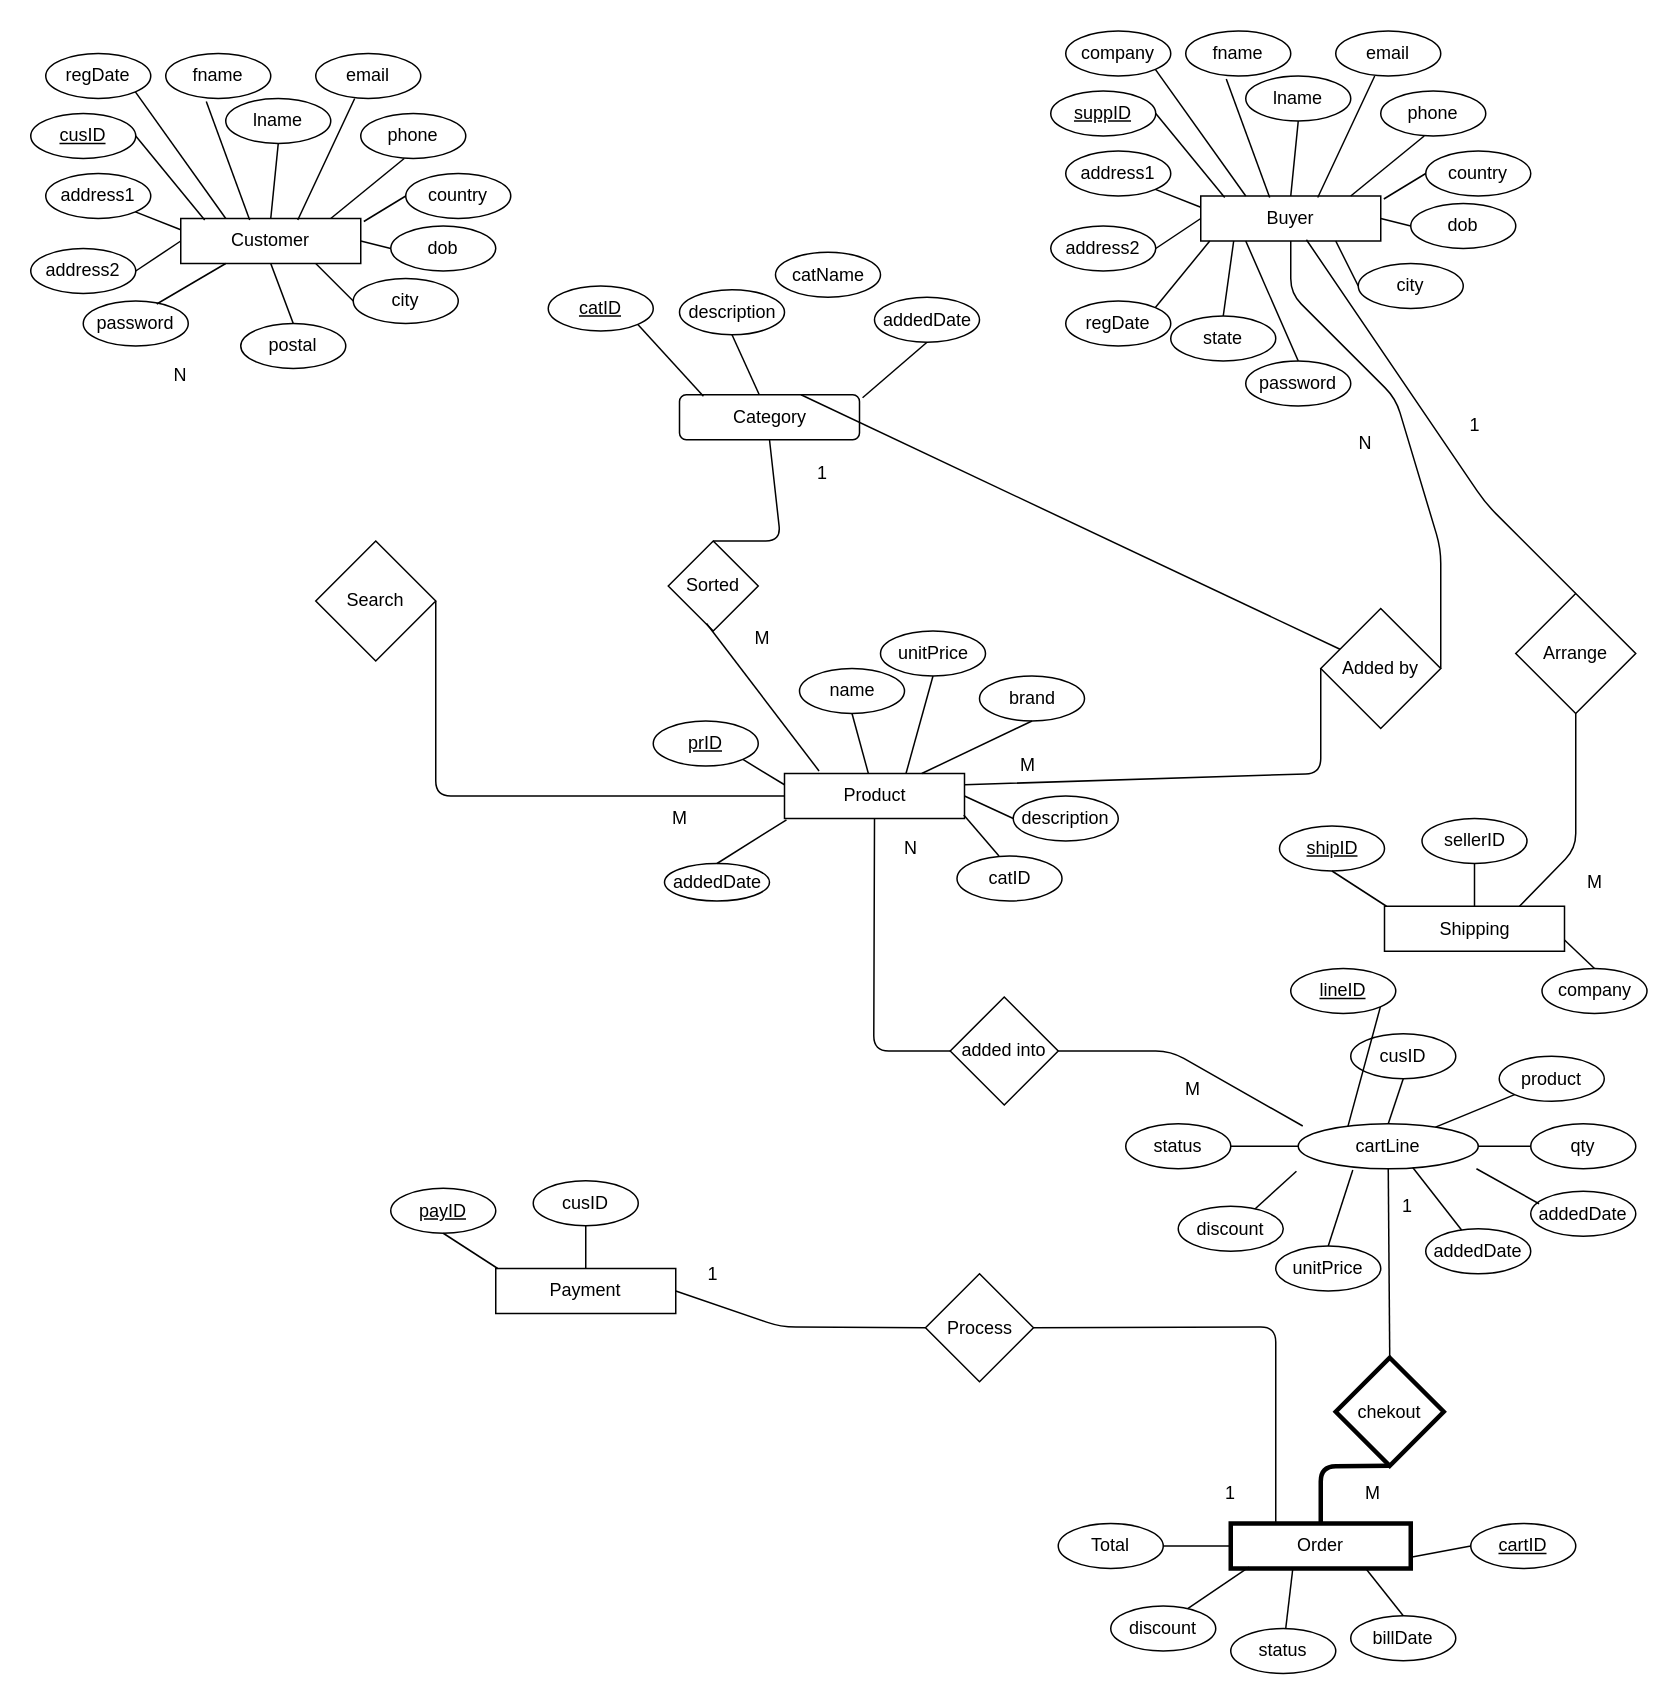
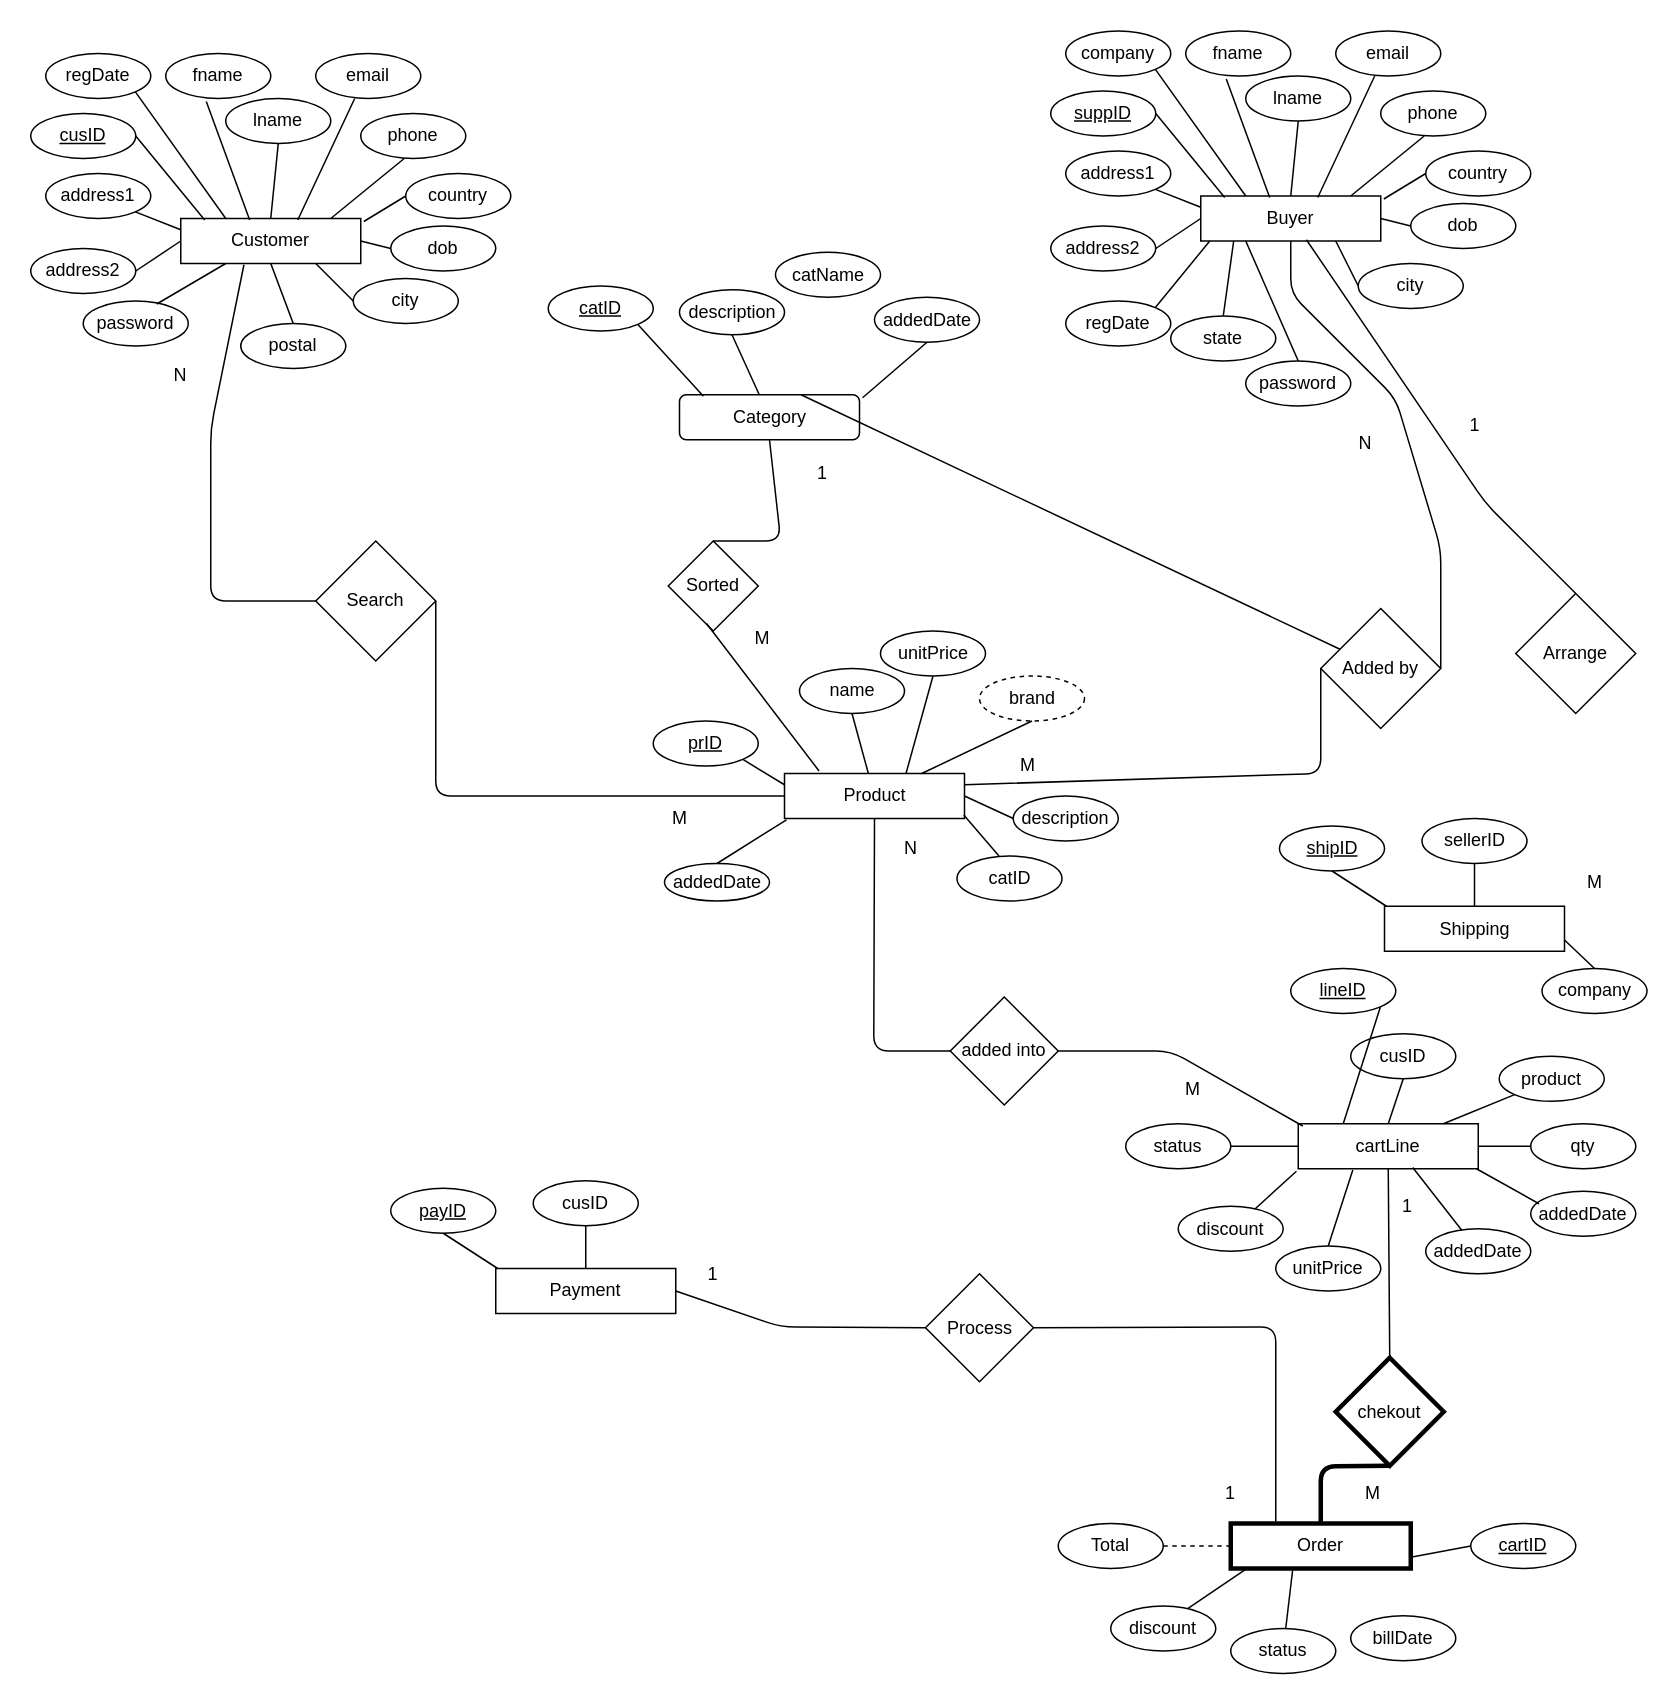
+ <mxCell id="125" value="" style="endArrow=none;html=1;entryX=0.351;entryY=1.028;entryDx=0;entryDy=0;entryPerimeter=0;exitX=0;exitY=0.5;exitDx=0;exitDy=0;" edge="1" parent="1" source="124" target="2"><mxGeometry width="50" height="50" relative="1" as="geometry"><mxPoint x="150" y="365" as="sourcePoint" /><mxPoint x="200" y="315" as="targetPoint" /><Array as="points"><mxPoint x="140" y="400" /><mxPoint x="140" y="285" /></Array></mxGeometry></mxCell>
- <mxCell id="70" value="brand" style="ellipse;whiteSpace=wrap;html=1;" vertex="1" parent="1"><mxGeometry x="652.5" y="450" width="70" height="30" as="geometry" /></mxCell>
+ <mxCell id="70" value="brand" style="ellipse;whiteSpace=wrap;html=1;dashed=1;" vertex="1" parent="1"><mxGeometry x="652.5" y="450" width="70" height="30" as="geometry" /></mxCell>
- <mxCell id="144" value="" style="endArrow=none;html=1;entryX=0.5;entryY=1;entryDx=0;entryDy=0;exitX=0.75;exitY=0;exitDx=0;exitDy=0;" edge="1" parent="1" source="117" target="143"><mxGeometry width="50" height="50" relative="1" as="geometry"><mxPoint x="1030" y="595" as="sourcePoint" /><mxPoint x="1080" y="545" as="targetPoint" /><Array as="points"><mxPoint x="1050" y="565" /></Array></mxGeometry></mxCell>
- <mxCell id="82" value="cartLine" style="ellipse;whiteSpace=wrap;html=1;" vertex="1" parent="1"><mxGeometry x="865" y="748.5" width="120" height="30" as="geometry" /></mxCell>
+ <mxCell id="82" value="cartLine" style="rounded=0;whiteSpace=wrap;html=1;" vertex="1" parent="1"><mxGeometry x="865" y="748.5" width="120" height="30" as="geometry" /></mxCell>
- <mxCell id="108" value="" style="endArrow=none;html=1;entryX=1;entryY=0.5;entryDx=0;entryDy=0;exitX=0;exitY=0.5;exitDx=0;exitDy=0;" edge="1" parent="1" source="101" target="106"><mxGeometry width="50" height="50" relative="1" as="geometry"><mxPoint x="829.667" y="1025" as="sourcePoint" /><mxPoint x="804.667" y="990" as="targetPoint" /></mxGeometry></mxCell>
+ <mxCell id="108" value="" style="endArrow=none;html=1;entryX=1;entryY=0.5;entryDx=0;entryDy=0;exitX=0;exitY=0.5;exitDx=0;exitDy=0;dashed=1;" edge="1" parent="1" source="101" target="106"><mxGeometry width="50" height="50" relative="1" as="geometry"><mxPoint x="829.667" y="1025" as="sourcePoint" /><mxPoint x="804.667" y="990" as="targetPoint" /></mxGeometry></mxCell>
- <mxCell id="111" value="" style="endArrow=none;html=1;exitX=0.5;exitY=0;exitDx=0;exitDy=0;entryX=0.75;entryY=1;entryDx=0;entryDy=0;" edge="1" parent="1" source="104" target="101"><mxGeometry width="50" height="50" relative="1" as="geometry"><mxPoint x="980.5" y="1044.167" as="sourcePoint" /><mxPoint x="949.667" y="1040" as="targetPoint" /></mxGeometry></mxCell>
